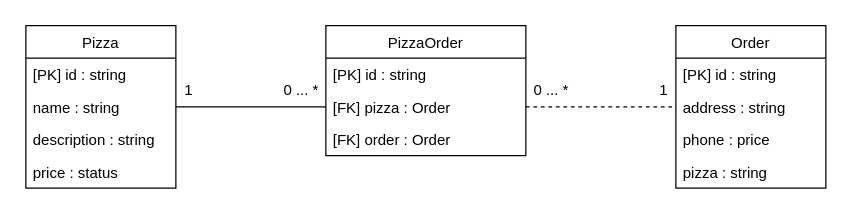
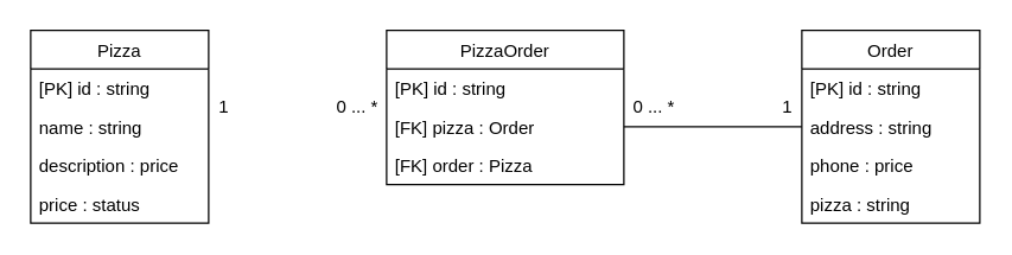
- <mxCell id="16" style="edgeStyle=orthogonalEdgeStyle;rounded=0;orthogonalLoop=1;jettySize=auto;html=1;exitX=1;exitY=0.5;exitDx=0;exitDy=0;entryX=0;entryY=0.5;entryDx=0;entryDy=0;endArrow=none;endFill=0;" edge="1" parent="1" source="13" target="4"><mxGeometry relative="1" as="geometry" /></mxCell>
- <mxCell id="19" style="edgeStyle=orthogonalEdgeStyle;rounded=0;orthogonalLoop=1;jettySize=auto;html=1;exitX=1;exitY=0.5;exitDx=0;exitDy=0;entryX=0;entryY=0.5;entryDx=0;entryDy=0;endArrow=none;endFill=0;dashed=1;" edge="1" parent="1" source="4" target="8"><mxGeometry relative="1" as="geometry" /></mxCell>
+ <mxCell id="19" style="edgeStyle=orthogonalEdgeStyle;rounded=0;orthogonalLoop=1;jettySize=auto;html=1;exitX=1;exitY=0.5;exitDx=0;exitDy=0;entryX=0;entryY=0.5;entryDx=0;entryDy=0;endArrow=none;endFill=0;" edge="1" parent="1" source="4" target="8"><mxGeometry relative="1" as="geometry" /></mxCell>
- <mxCell id="14" value="description : string" style="text;strokeColor=none;fillColor=none;align=left;verticalAlign=top;spacingLeft=4;spacingRight=4;overflow=hidden;rotatable=0;points=[[0,0.5],[1,0.5]];portConstraint=eastwest;" vertex="1" parent="11"><mxGeometry y="78" width="120" height="26" as="geometry" /></mxCell>
+ <mxCell id="14" value="description : price" style="text;strokeColor=none;fillColor=none;align=left;verticalAlign=top;spacingLeft=4;spacingRight=4;overflow=hidden;rotatable=0;points=[[0,0.5],[1,0.5]];portConstraint=eastwest;" vertex="1" parent="11"><mxGeometry y="78" width="120" height="26" as="geometry" /></mxCell>
- <mxCell id="5" value="[FK] order : Order" style="text;strokeColor=none;fillColor=none;align=left;verticalAlign=top;spacingLeft=4;spacingRight=4;overflow=hidden;rotatable=0;points=[[0,0.5],[1,0.5]];portConstraint=eastwest;" vertex="1" parent="2"><mxGeometry y="78" width="160" height="26" as="geometry" /></mxCell>
+ <mxCell id="5" value="[FK] order : Pizza" style="text;strokeColor=none;fillColor=none;align=left;verticalAlign=top;spacingLeft=4;spacingRight=4;overflow=hidden;rotatable=0;points=[[0,0.5],[1,0.5]];portConstraint=eastwest;" vertex="1" parent="2"><mxGeometry y="78" width="160" height="26" as="geometry" /></mxCell>
